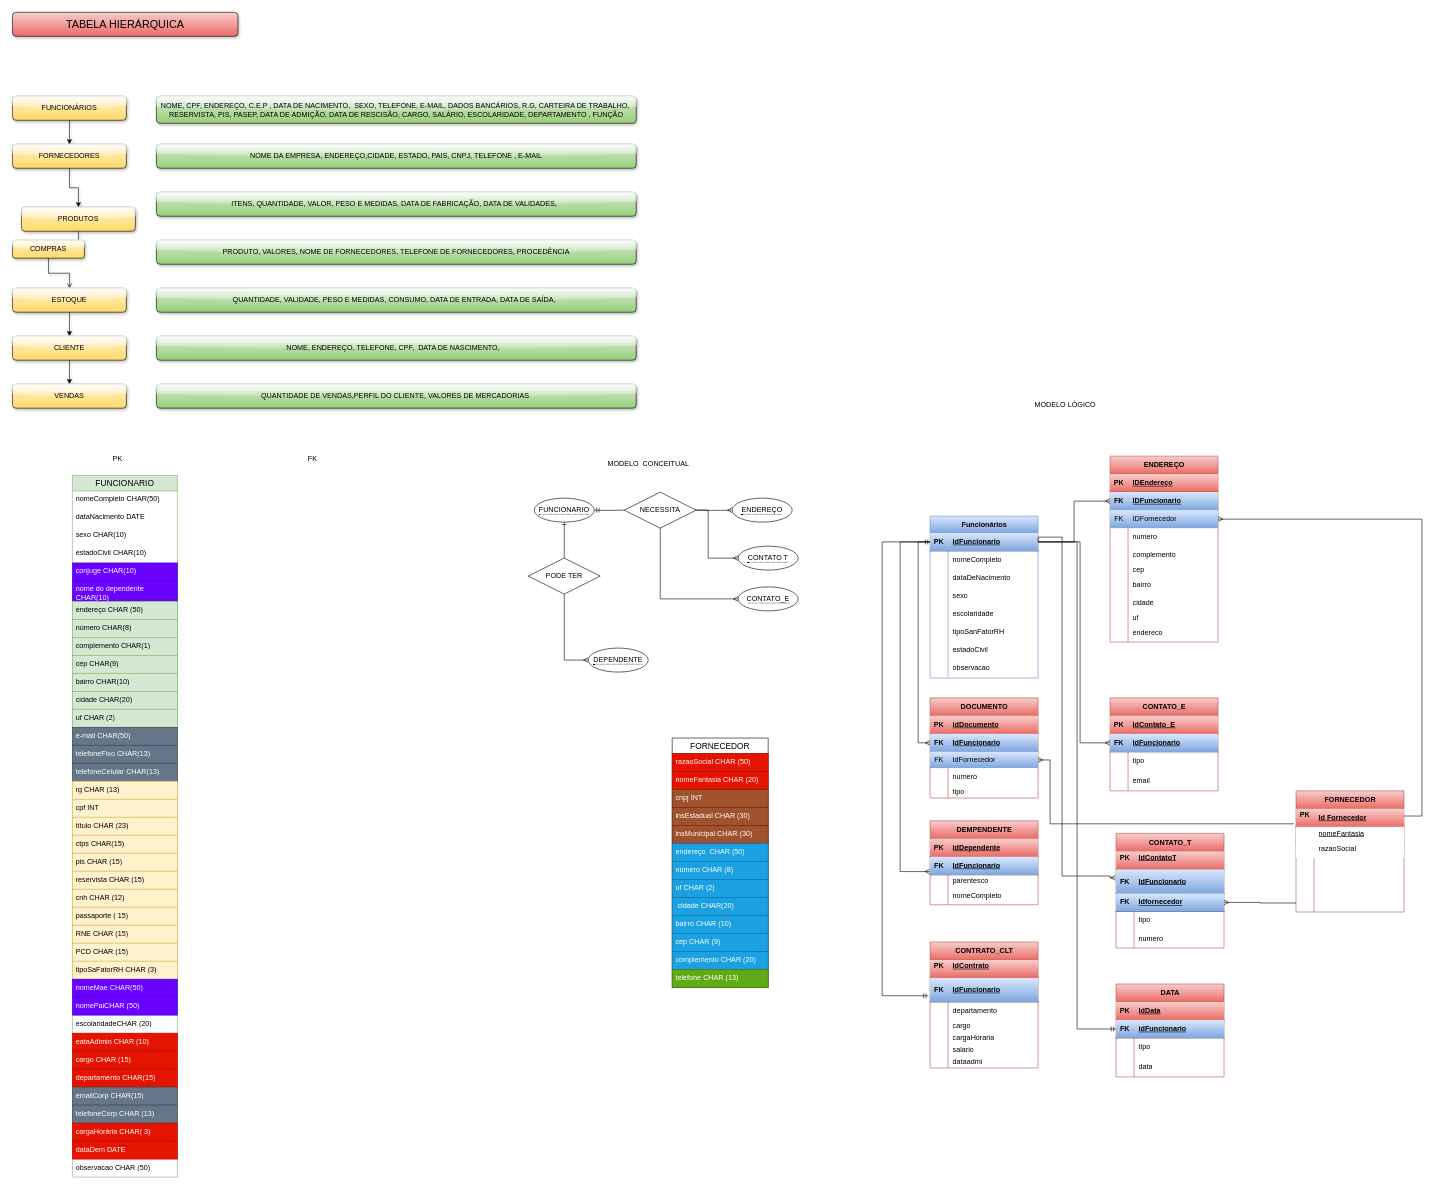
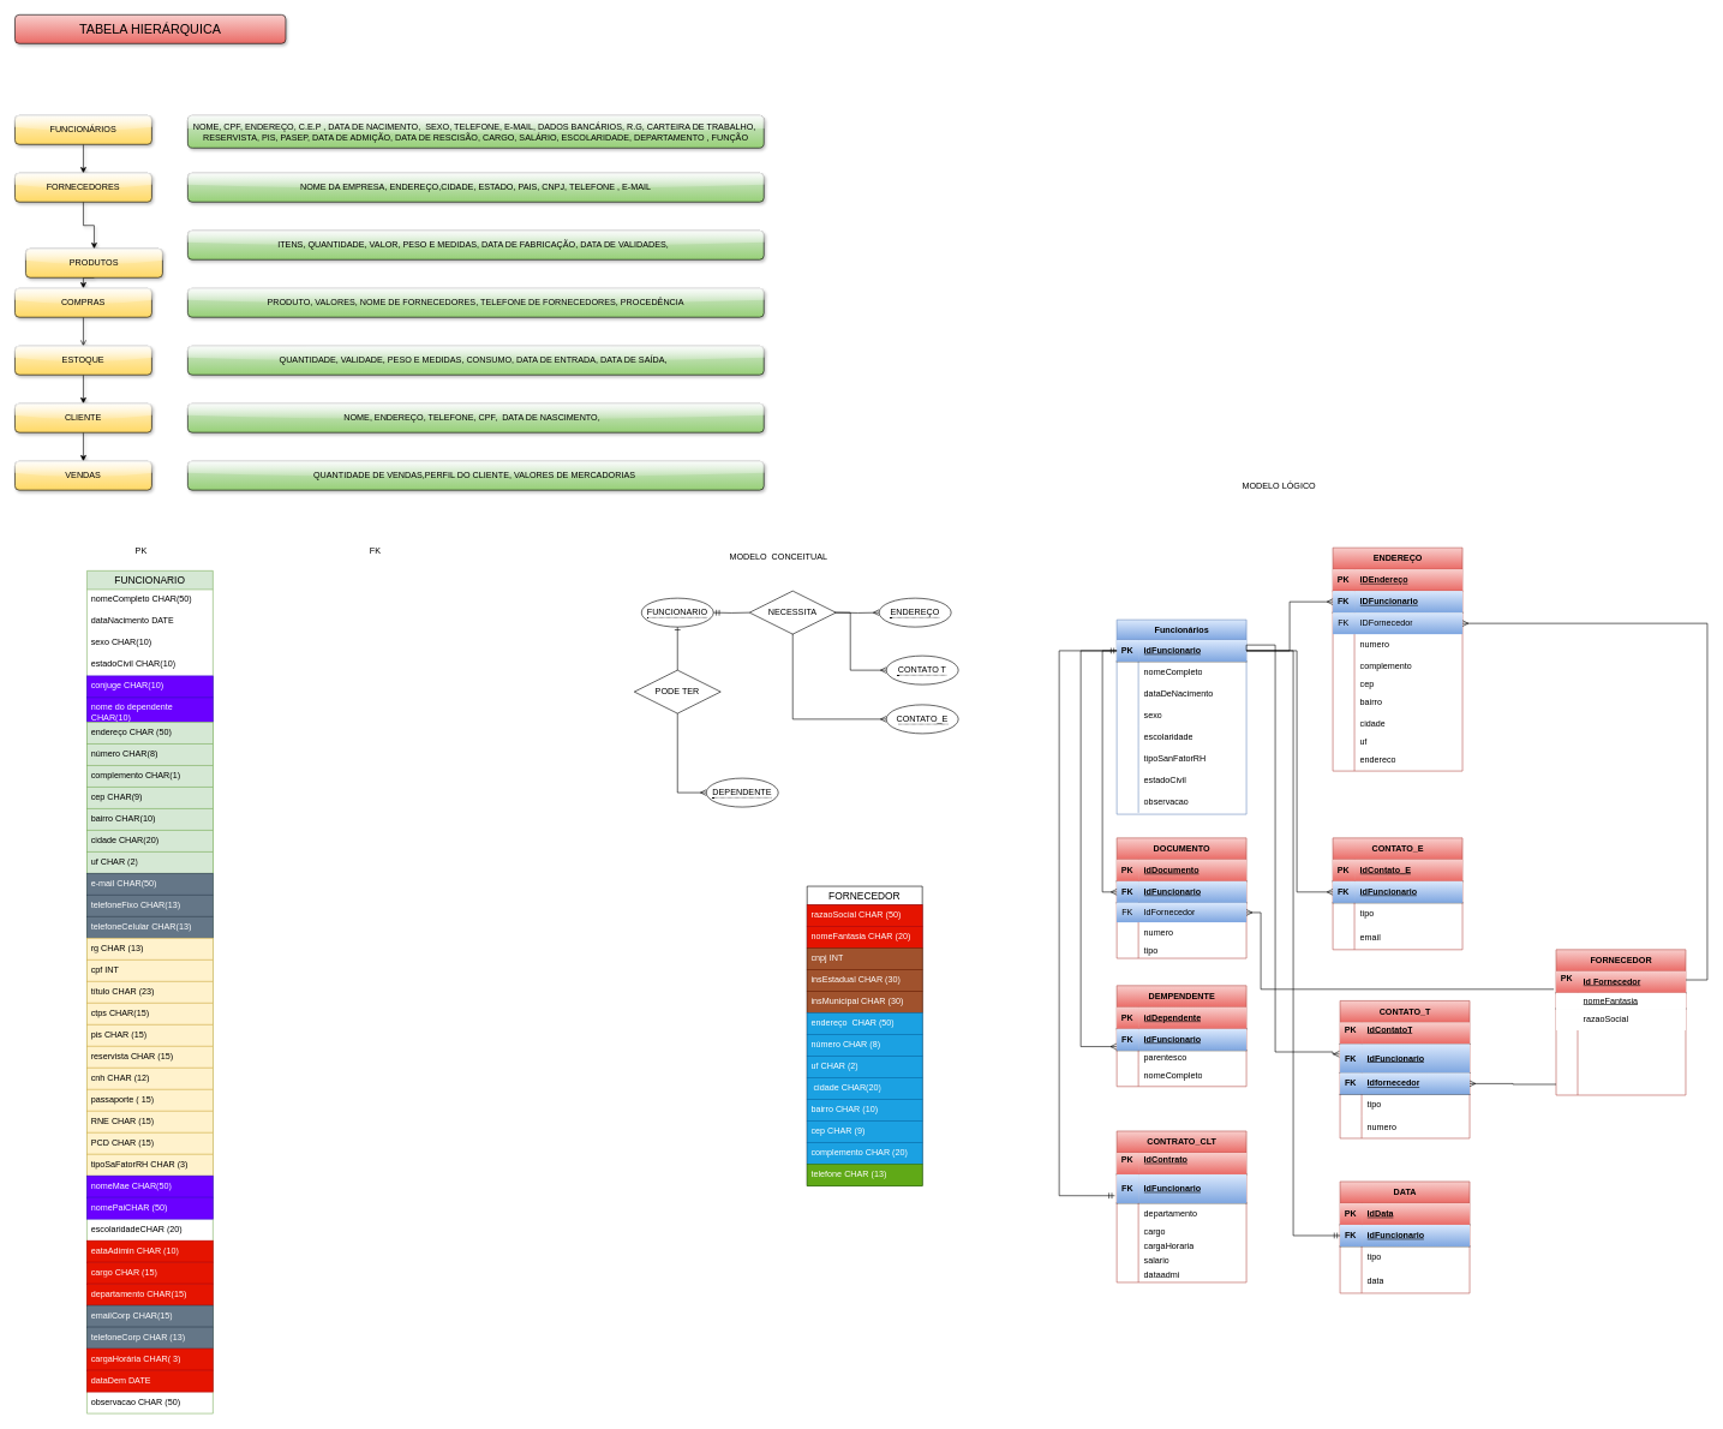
- <mxCell id="9" value="COMPRAS" style="rounded=1;whiteSpace=wrap;html=1;fillColor=#fff2cc;gradientColor=#ffd966;strokeColor=default;shadow=1;glass=1;" parent="1" vertex="1"><mxGeometry x="20" y="400" width="120" height="30" as="geometry" /></mxCell>
+ <mxCell id="9" value="COMPRAS" style="rounded=1;whiteSpace=wrap;html=1;fillColor=#fff2cc;gradientColor=#ffd966;strokeColor=default;shadow=1;glass=1;" parent="1" vertex="1"><mxGeometry x="20" y="400" width="190" height="40" as="geometry" /></mxCell>
